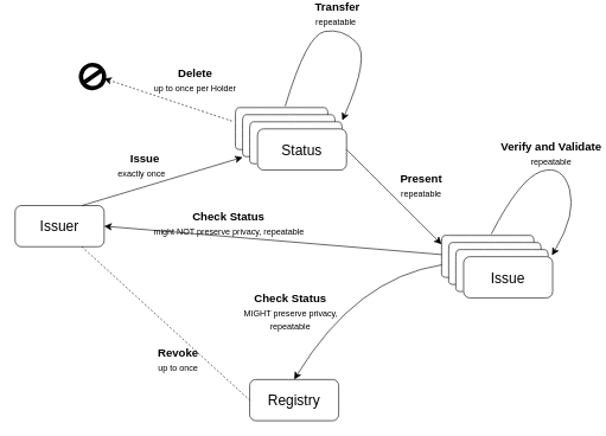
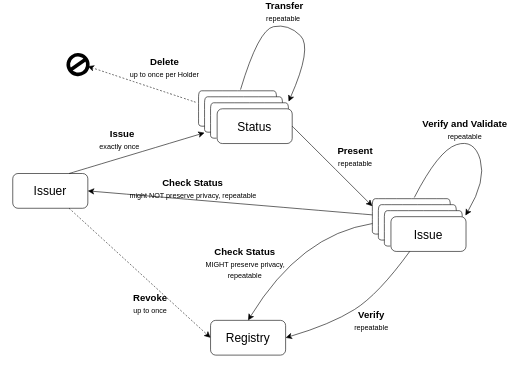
+ <mxCell id="14" value="" style="curved=1;endArrow=classic;html=1;rounded=0;fontSize=12;startSize=8;endSize=8;exitX=0.25;exitY=1;exitDx=0;exitDy=0;entryX=1;entryY=0.5;entryDx=0;entryDy=0;labelBackgroundColor=none;fontColor=default;" parent="1" source="22" target="3" edge="1"><mxGeometry width="50" height="50" relative="1" as="geometry"><mxPoint x="681.312" y="398" as="sourcePoint" /><mxPoint x="290" y="362" as="targetPoint" /><Array as="points"><mxPoint x="630" y="472" /><mxPoint x="550" y="522" /></Array></mxGeometry></mxCell>
+ <mxCell id="15" value="&lt;b&gt;&amp;nbsp;Verify&amp;nbsp;&lt;br&gt;&lt;/b&gt;&amp;nbsp;&lt;font style=&quot;font-size: 12px;&quot;&gt;repeatable&lt;/font&gt;&amp;nbsp;" style="edgeLabel;html=1;align=center;verticalAlign=middle;resizable=0;points=[];fontSize=16;labelBackgroundColor=none;" parent="14" vertex="1" connectable="0"><mxGeometry x="-0.02" y="-16" relative="1" as="geometry"><mxPoint x="29" y="35" as="offset" /></mxGeometry></mxCell>
- <mxCell id="10" value="" style="endArrow=none;html=1;rounded=0;fontSize=12;startSize=8;endSize=8;curved=1;exitX=0.75;exitY=1;exitDx=0;exitDy=0;entryX=0;entryY=0.5;entryDx=0;entryDy=0;dashed=1;labelBackgroundColor=none;fontColor=default;" parent="1" source="2" target="3" edge="1"><mxGeometry width="50" height="50" relative="1" as="geometry"><mxPoint x="240" y="412" as="sourcePoint" /><mxPoint x="290" y="362" as="targetPoint" /></mxGeometry></mxCell>
+ <mxCell id="10" value="" style="endArrow=classic;html=1;rounded=0;fontSize=12;startSize=8;endSize=8;curved=1;exitX=0.75;exitY=1;exitDx=0;exitDy=0;entryX=0;entryY=0.5;entryDx=0;entryDy=0;dashed=1;labelBackgroundColor=none;fontColor=default;" parent="1" source="2" target="3" edge="1"><mxGeometry width="50" height="50" relative="1" as="geometry"><mxPoint x="240" y="412" as="sourcePoint" /><mxPoint x="290" y="362" as="targetPoint" /></mxGeometry></mxCell>
